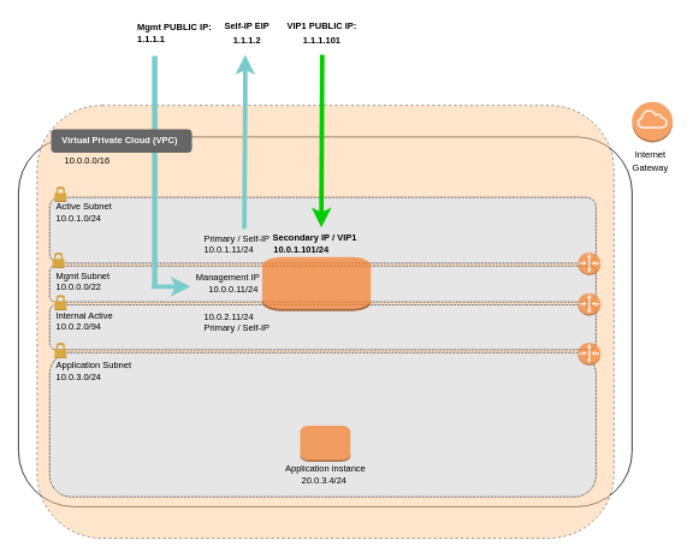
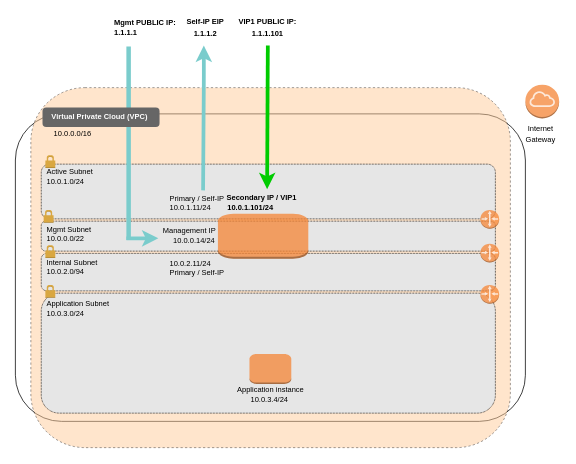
- <mxCell id="32" value="&lt;font style=&quot;font-size: 10px&quot;&gt;10.0.0.11/24&lt;/font&gt;" style="text;html=1;align=center;verticalAlign=middle;resizable=0;points=[];autosize=1;" parent="1" vertex="1"><mxGeometry x="222.694" y="309.499" width="70" height="20" as="geometry" /></mxCell>
+ <mxCell id="32" value="&lt;font style=&quot;font-size: 10px&quot;&gt;10.0.0.14/24&lt;/font&gt;" style="text;html=1;align=center;verticalAlign=middle;resizable=0;points=[];autosize=1;" parent="1" vertex="1"><mxGeometry x="222.694" y="309.499" width="70" height="20" as="geometry" /></mxCell>
- <mxCell id="9" value="&lt;font style=&quot;font-size: 10px&quot;&gt;Internal Active&lt;/font&gt;" style="text;html=1;align=left;verticalAlign=middle;resizable=0;points=[];autosize=1;" parent="1" vertex="1"><mxGeometry x="60" y="338.999" width="80" height="20" as="geometry" /></mxCell>
+ <mxCell id="9" value="&lt;font style=&quot;font-size: 10px&quot;&gt;Internal Subnet&lt;/font&gt;" style="text;html=1;align=left;verticalAlign=middle;resizable=0;points=[];autosize=1;" parent="1" vertex="1"><mxGeometry x="60" y="338.999" width="80" height="20" as="geometry" /></mxCell>
- <mxCell id="33" value="&lt;font style=&quot;font-size: 10px&quot;&gt;20.0.3.4/24&lt;/font&gt;" style="text;html=1;align=left;verticalAlign=middle;resizable=0;points=[];autosize=1;" parent="1" vertex="1"><mxGeometry x="332.134" y="520.999" width="70" height="20" as="geometry" /></mxCell>
+ <mxCell id="33" value="&lt;font style=&quot;font-size: 10px&quot;&gt;10.0.3.4/24&lt;/font&gt;" style="text;html=1;align=left;verticalAlign=middle;resizable=0;points=[];autosize=1;" parent="1" vertex="1"><mxGeometry x="332.134" y="520.999" width="70" height="20" as="geometry" /></mxCell>
